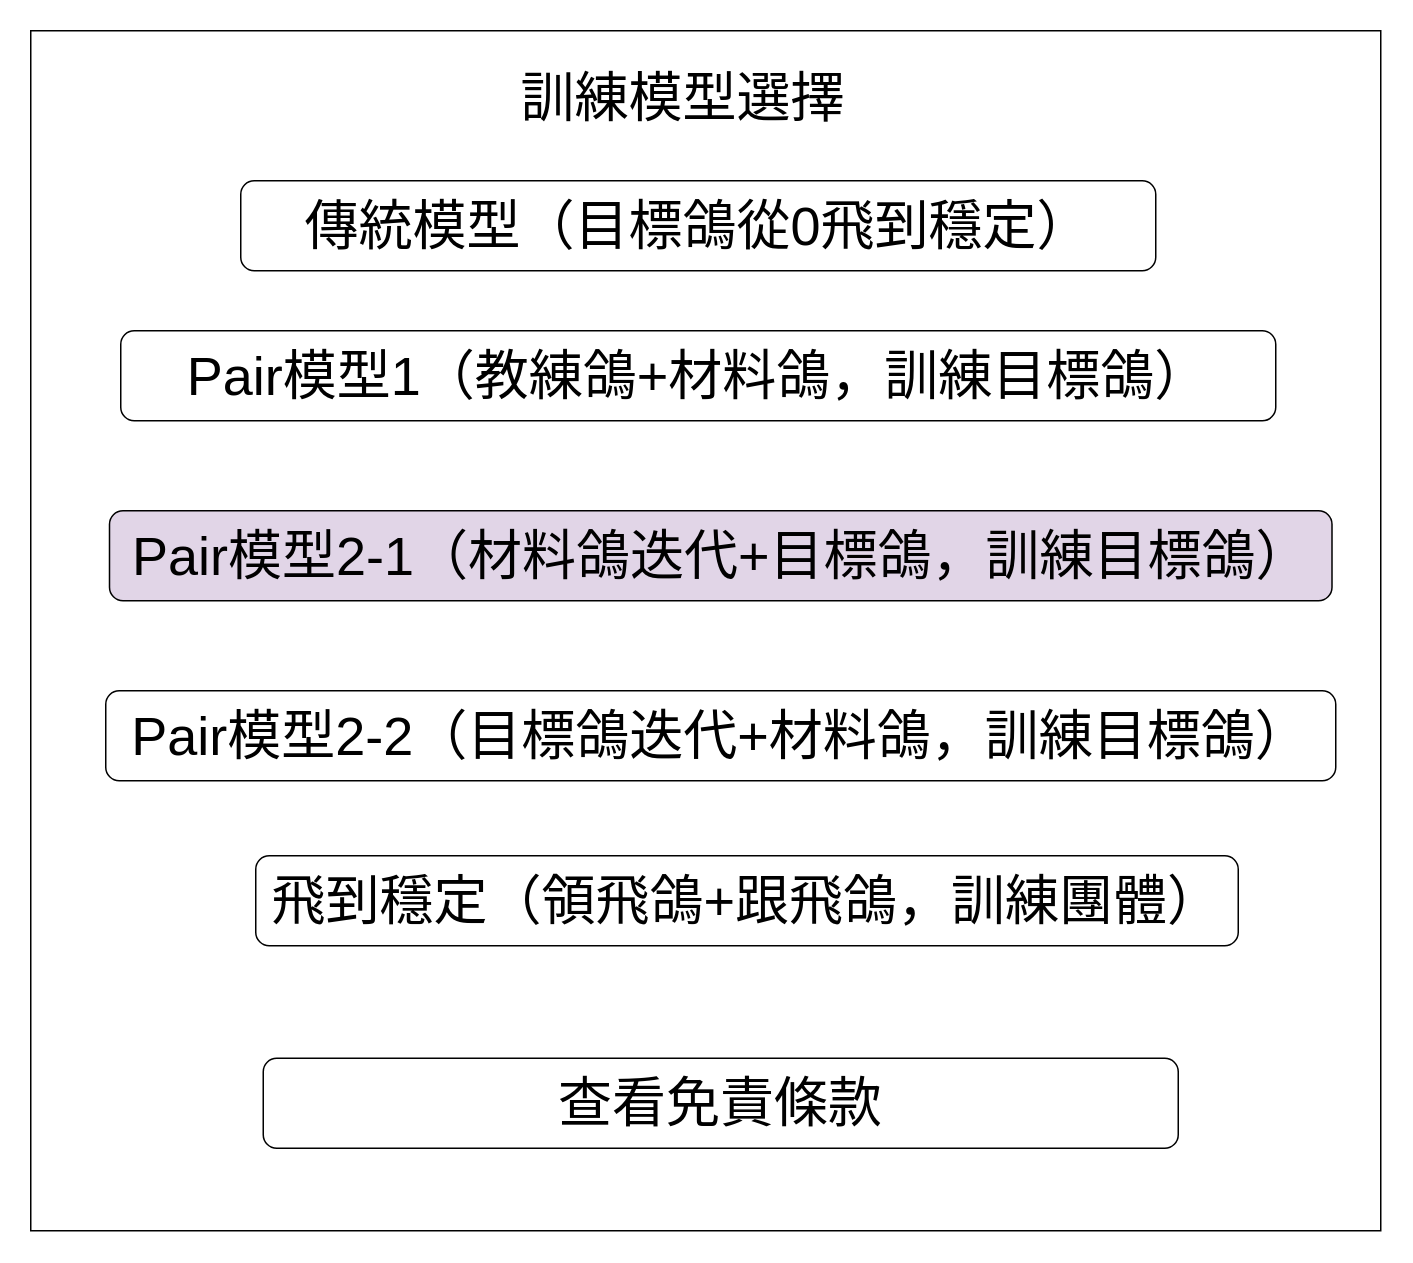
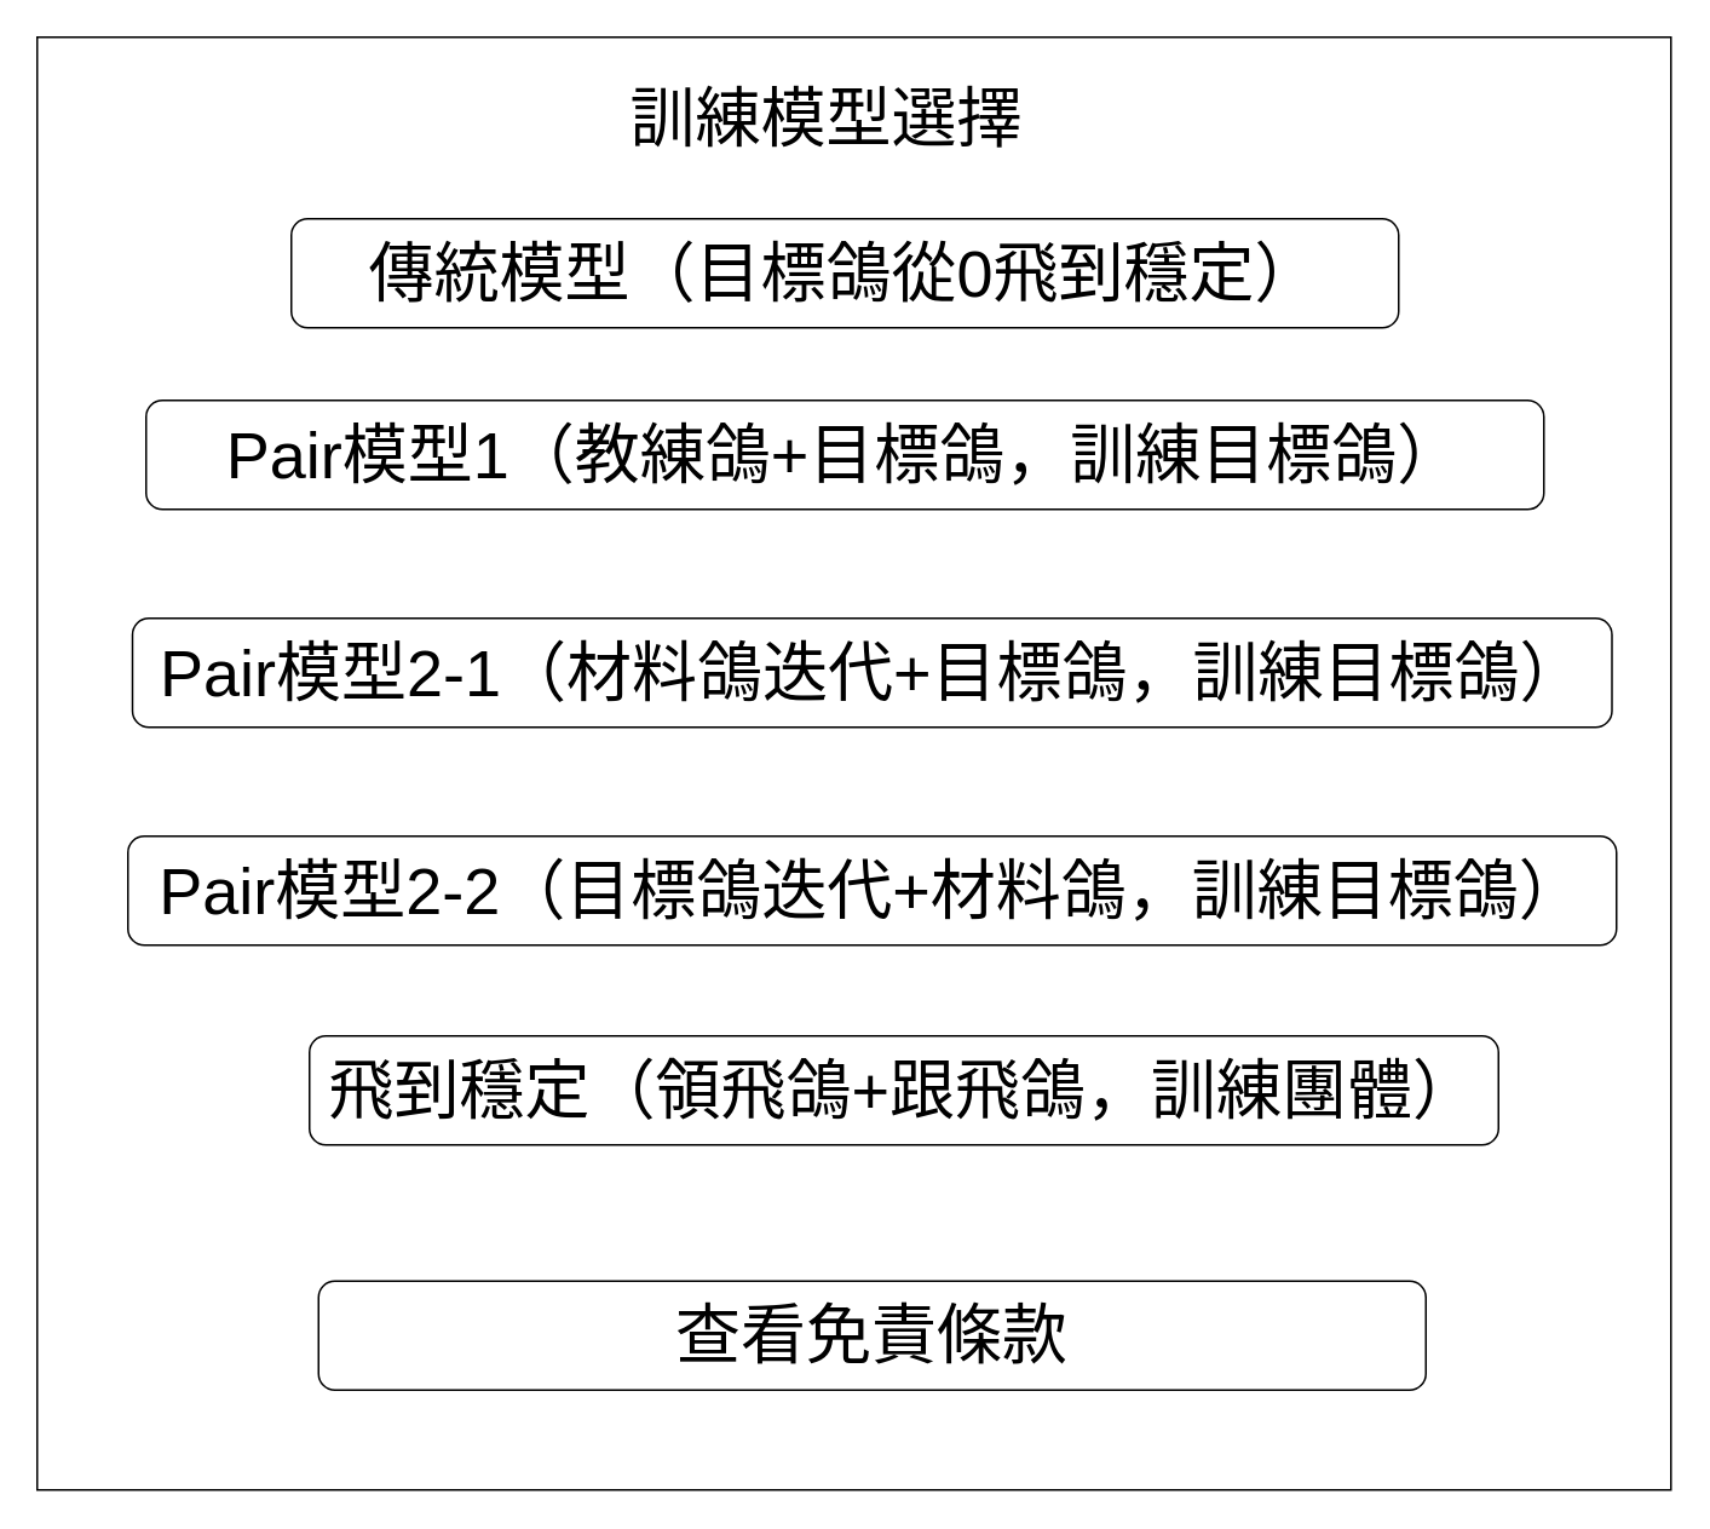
- <mxCell id="8" value="Pair模型1（教練鴿+材料鴿，訓練目標鴿）" style="rounded=1;whiteSpace=wrap;html=1;fontSize=36;" vertex="1" parent="1"><mxGeometry x="80" y="220" width="770" height="60" as="geometry" /></mxCell>
+ <mxCell id="8" value="Pair模型1（教練鴿+目標鴿，訓練目標鴿）" style="rounded=1;whiteSpace=wrap;html=1;fontSize=36;" vertex="1" parent="1"><mxGeometry x="80" y="220" width="770" height="60" as="geometry" /></mxCell>
- <mxCell id="5" value="Pair模型2-1（材料鴿迭代+目標鴿，訓練目標鴿）" style="rounded=1;whiteSpace=wrap;html=1;fontSize=36;fillColor=#e1d5e7;" vertex="1" parent="1"><mxGeometry x="72.5" y="340" width="815" height="60" as="geometry" /></mxCell>
+ <mxCell id="5" value="Pair模型2-1（材料鴿迭代+目標鴿，訓練目標鴿）" style="rounded=1;whiteSpace=wrap;html=1;fontSize=36;" vertex="1" parent="1"><mxGeometry x="72.5" y="340" width="815" height="60" as="geometry" /></mxCell>
